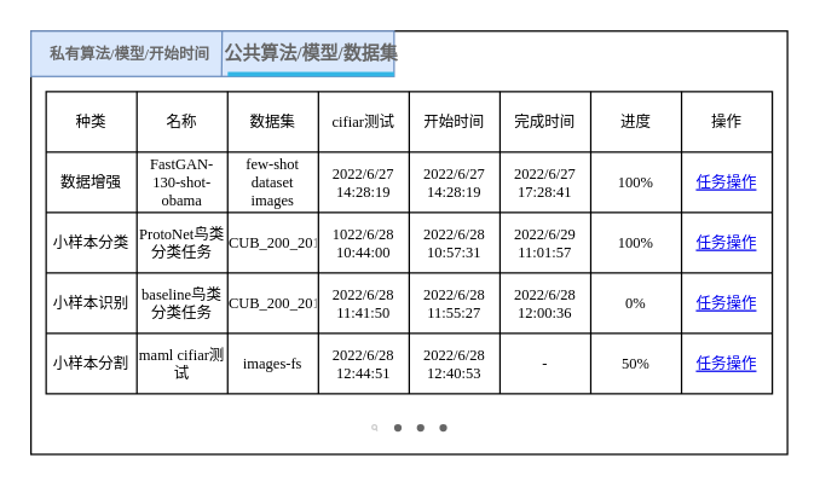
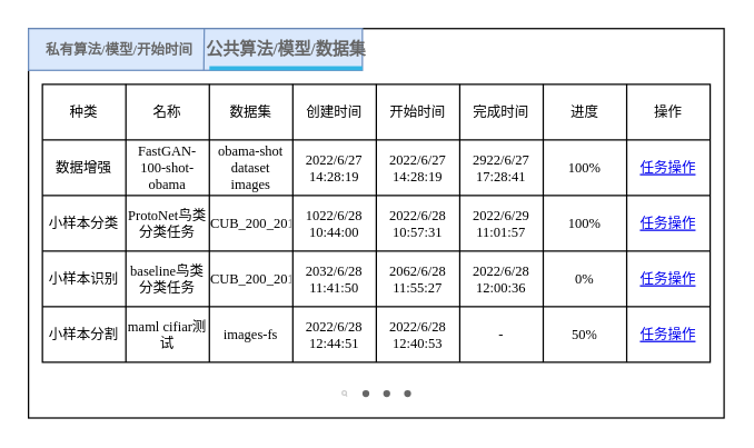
- <mxCell id="13" value="cifiar测试" style="shape=partialRectangle;html=1;whiteSpace=wrap;connectable=0;strokeColor=inherit;overflow=hidden;fillColor=none;top=0;left=0;bottom=0;right=0;pointerEvents=1;fontSize=10;rounded=1;fillStyle=auto;fontFamily=Times New Roman;" vertex="1" parent="9"><mxGeometry x="180" width="60" height="40" as="geometry"><mxRectangle width="60" height="40" as="alternateBounds" /></mxGeometry></mxCell>
+ <mxCell id="13" value="创建时间" style="shape=partialRectangle;html=1;whiteSpace=wrap;connectable=0;strokeColor=inherit;overflow=hidden;fillColor=none;top=0;left=0;bottom=0;right=0;pointerEvents=1;fontSize=10;rounded=1;fillStyle=auto;fontFamily=Times New Roman;" vertex="1" parent="9"><mxGeometry x="180" width="60" height="40" as="geometry"><mxRectangle width="60" height="40" as="alternateBounds" /></mxGeometry></mxCell>
- <mxCell id="20" value="FastGAN-130-shot-obama" style="shape=partialRectangle;html=1;whiteSpace=wrap;connectable=0;strokeColor=inherit;overflow=hidden;fillColor=none;top=0;left=0;bottom=0;right=0;pointerEvents=1;fontSize=10;rounded=1;fillStyle=auto;fontFamily=Times New Roman;" vertex="1" parent="18"><mxGeometry x="60" width="60" height="40" as="geometry"><mxRectangle width="60" height="40" as="alternateBounds" /></mxGeometry></mxCell>
+ <mxCell id="20" value="FastGAN-100-shot-obama" style="shape=partialRectangle;html=1;whiteSpace=wrap;connectable=0;strokeColor=inherit;overflow=hidden;fillColor=none;top=0;left=0;bottom=0;right=0;pointerEvents=1;fontSize=10;rounded=1;fillStyle=auto;fontFamily=Times New Roman;" vertex="1" parent="18"><mxGeometry x="60" width="60" height="40" as="geometry"><mxRectangle width="60" height="40" as="alternateBounds" /></mxGeometry></mxCell>
- <mxCell id="21" value="few-shot dataset images" style="shape=partialRectangle;html=1;whiteSpace=wrap;connectable=0;strokeColor=inherit;overflow=hidden;fillColor=none;top=0;left=0;bottom=0;right=0;pointerEvents=1;fontSize=10;rounded=1;fillStyle=auto;fontFamily=Times New Roman;" vertex="1" parent="18"><mxGeometry x="120" width="60" height="40" as="geometry"><mxRectangle width="60" height="40" as="alternateBounds" /></mxGeometry></mxCell>
+ <mxCell id="21" value="obama-shot dataset images" style="shape=partialRectangle;html=1;whiteSpace=wrap;connectable=0;strokeColor=inherit;overflow=hidden;fillColor=none;top=0;left=0;bottom=0;right=0;pointerEvents=1;fontSize=10;rounded=1;fillStyle=auto;fontFamily=Times New Roman;" vertex="1" parent="18"><mxGeometry x="120" width="60" height="40" as="geometry"><mxRectangle width="60" height="40" as="alternateBounds" /></mxGeometry></mxCell>
- <mxCell id="24" value="2022/6/27 17:28:41" style="shape=partialRectangle;html=1;whiteSpace=wrap;connectable=0;strokeColor=inherit;overflow=hidden;fillColor=none;top=0;left=0;bottom=0;right=0;pointerEvents=1;fontSize=10;rounded=1;fillStyle=auto;fontFamily=Times New Roman;" vertex="1" parent="18"><mxGeometry x="300" width="60" height="40" as="geometry"><mxRectangle width="60" height="40" as="alternateBounds" /></mxGeometry></mxCell>
+ <mxCell id="24" value="2922/6/27 17:28:41" style="shape=partialRectangle;html=1;whiteSpace=wrap;connectable=0;strokeColor=inherit;overflow=hidden;fillColor=none;top=0;left=0;bottom=0;right=0;pointerEvents=1;fontSize=10;rounded=1;fillStyle=auto;fontFamily=Times New Roman;" vertex="1" parent="18"><mxGeometry x="300" width="60" height="40" as="geometry"><mxRectangle width="60" height="40" as="alternateBounds" /></mxGeometry></mxCell>
- <mxCell id="40" value="2022/6/28 11:41:50" style="shape=partialRectangle;html=1;whiteSpace=wrap;connectable=0;strokeColor=inherit;overflow=hidden;fillColor=none;top=0;left=0;bottom=0;right=0;pointerEvents=1;fontSize=10;rounded=1;fillStyle=auto;fontFamily=Times New Roman;" vertex="1" parent="36"><mxGeometry x="180" width="60" height="40" as="geometry"><mxRectangle width="60" height="40" as="alternateBounds" /></mxGeometry></mxCell>
+ <mxCell id="40" value="2032/6/28 11:41:50" style="shape=partialRectangle;html=1;whiteSpace=wrap;connectable=0;strokeColor=inherit;overflow=hidden;fillColor=none;top=0;left=0;bottom=0;right=0;pointerEvents=1;fontSize=10;rounded=1;fillStyle=auto;fontFamily=Times New Roman;" vertex="1" parent="36"><mxGeometry x="180" width="60" height="40" as="geometry"><mxRectangle width="60" height="40" as="alternateBounds" /></mxGeometry></mxCell>
- <mxCell id="41" value="2022/6/28 11:55:27" style="shape=partialRectangle;html=1;whiteSpace=wrap;connectable=0;strokeColor=inherit;overflow=hidden;fillColor=none;top=0;left=0;bottom=0;right=0;pointerEvents=1;fontSize=10;rounded=1;fillStyle=auto;fontFamily=Times New Roman;" vertex="1" parent="36"><mxGeometry x="240" width="60" height="40" as="geometry"><mxRectangle width="60" height="40" as="alternateBounds" /></mxGeometry></mxCell>
+ <mxCell id="41" value="2062/6/28 11:55:27" style="shape=partialRectangle;html=1;whiteSpace=wrap;connectable=0;strokeColor=inherit;overflow=hidden;fillColor=none;top=0;left=0;bottom=0;right=0;pointerEvents=1;fontSize=10;rounded=1;fillStyle=auto;fontFamily=Times New Roman;" vertex="1" parent="36"><mxGeometry x="240" width="60" height="40" as="geometry"><mxRectangle width="60" height="40" as="alternateBounds" /></mxGeometry></mxCell>
